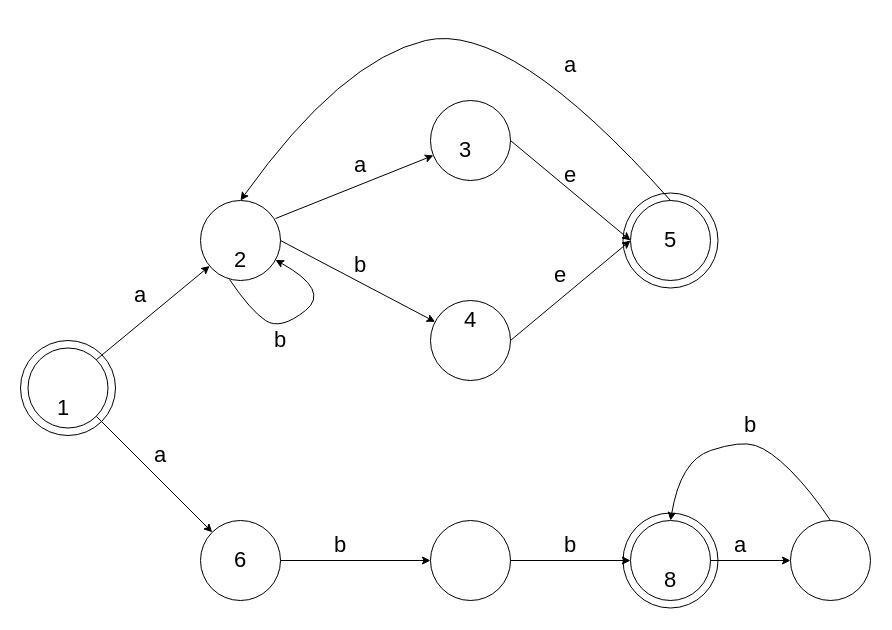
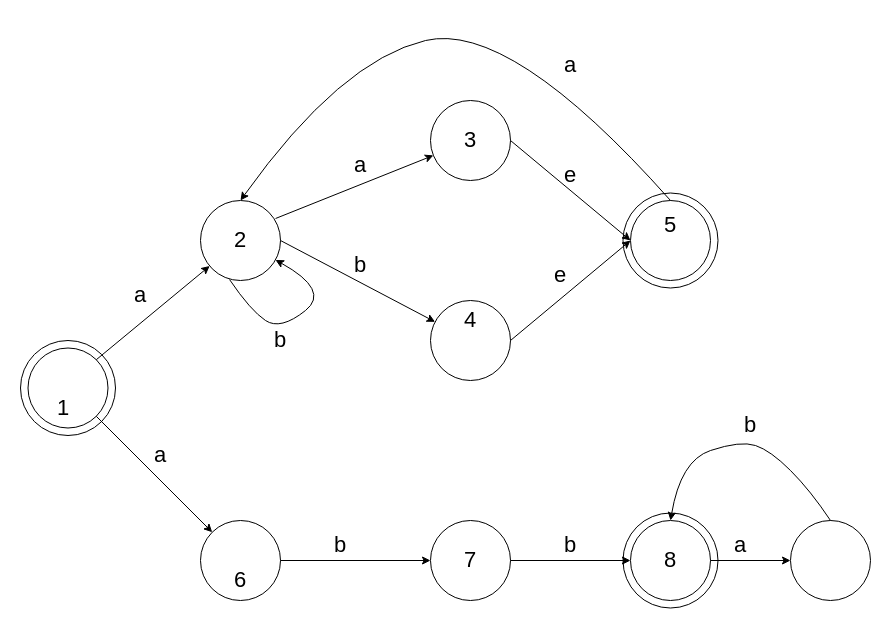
- <mxCell id="40" value="&lt;font style=&quot;font-size: 22px;&quot;&gt;3&lt;br&gt;&lt;/font&gt;" style="text;html=1;strokeColor=none;fillColor=none;align=center;verticalAlign=middle;whiteSpace=wrap;rounded=0;" vertex="1" parent="1"><mxGeometry x="435" y="135" width="60" height="30" as="geometry" /></mxCell>
+ <mxCell id="40" value="&lt;font style=&quot;font-size: 22px;&quot;&gt;3&lt;br&gt;&lt;/font&gt;" style="text;html=1;strokeColor=none;fillColor=none;align=center;verticalAlign=middle;whiteSpace=wrap;rounded=0;" vertex="1" parent="1"><mxGeometry x="440" y="125" width="60" height="30" as="geometry" /></mxCell>
- <mxCell id="42" value="&lt;font style=&quot;font-size: 22px;&quot;&gt;5&lt;br&gt;&lt;/font&gt;" style="text;html=1;strokeColor=none;fillColor=none;align=center;verticalAlign=middle;whiteSpace=wrap;rounded=0;" vertex="1" parent="1"><mxGeometry x="640" y="225" width="60" height="30" as="geometry" /></mxCell>
+ <mxCell id="42" value="&lt;font style=&quot;font-size: 22px;&quot;&gt;5&lt;br&gt;&lt;/font&gt;" style="text;html=1;strokeColor=none;fillColor=none;align=center;verticalAlign=middle;whiteSpace=wrap;rounded=0;" vertex="1" parent="1"><mxGeometry x="640" y="210" width="60" height="30" as="geometry" /></mxCell>
- <mxCell id="39" value="&lt;font style=&quot;font-size: 22px;&quot;&gt;2&lt;br&gt;&lt;/font&gt;" style="text;html=1;strokeColor=none;fillColor=none;align=center;verticalAlign=middle;whiteSpace=wrap;rounded=0;" vertex="1" parent="1"><mxGeometry x="210" y="245" width="60" height="30" as="geometry" /></mxCell>
+ <mxCell id="39" value="&lt;font style=&quot;font-size: 22px;&quot;&gt;2&lt;br&gt;&lt;/font&gt;" style="text;html=1;strokeColor=none;fillColor=none;align=center;verticalAlign=middle;whiteSpace=wrap;rounded=0;" vertex="1" parent="1"><mxGeometry x="210" y="225" width="60" height="30" as="geometry" /></mxCell>
- <mxCell id="43" value="&lt;font style=&quot;font-size: 22px;&quot;&gt;6&lt;br&gt;&lt;/font&gt;" style="text;html=1;strokeColor=none;fillColor=none;align=center;verticalAlign=middle;whiteSpace=wrap;rounded=0;" vertex="1" parent="1"><mxGeometry x="210" y="545" width="60" height="30" as="geometry" /></mxCell>
+ <mxCell id="43" value="&lt;font style=&quot;font-size: 22px;&quot;&gt;6&lt;br&gt;&lt;/font&gt;" style="text;html=1;strokeColor=none;fillColor=none;align=center;verticalAlign=middle;whiteSpace=wrap;rounded=0;" vertex="1" parent="1"><mxGeometry x="210" y="565" width="60" height="30" as="geometry" /></mxCell>
+ <mxCell id="44" value="&lt;font style=&quot;font-size: 22px;&quot;&gt;7&lt;br&gt;&lt;/font&gt;" style="text;html=1;strokeColor=none;fillColor=none;align=center;verticalAlign=middle;whiteSpace=wrap;rounded=0;" vertex="1" parent="1"><mxGeometry x="440" y="545" width="60" height="30" as="geometry" /></mxCell>
- <mxCell id="45" value="&lt;font style=&quot;font-size: 22px;&quot;&gt;8&lt;br&gt;&lt;/font&gt;" style="text;html=1;strokeColor=none;fillColor=none;align=center;verticalAlign=middle;whiteSpace=wrap;rounded=0;" vertex="1" parent="1"><mxGeometry x="640" y="565" width="60" height="30" as="geometry" /></mxCell>
+ <mxCell id="45" value="&lt;font style=&quot;font-size: 22px;&quot;&gt;8&lt;br&gt;&lt;/font&gt;" style="text;html=1;strokeColor=none;fillColor=none;align=center;verticalAlign=middle;whiteSpace=wrap;rounded=0;" vertex="1" parent="1"><mxGeometry x="640" y="545" width="60" height="30" as="geometry" /></mxCell>
